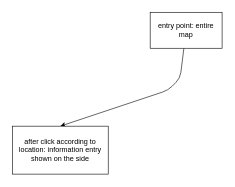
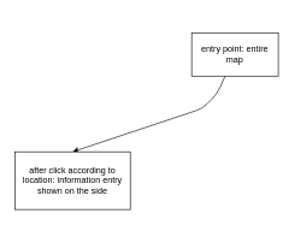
- <mxCell id="3" value="entry point: entire map" style="whiteSpace=wrap;html=1;" vertex="1" parent="1"><mxGeometry x="250" y="20" width="120" height="60" as="geometry" /></mxCell>
+ <mxCell id="3" value="entry point: entire map" style="whiteSpace=wrap;html=1;" vertex="1" parent="1"><mxGeometry x="265" y="45" width="120" height="60" as="geometry" /></mxCell>
